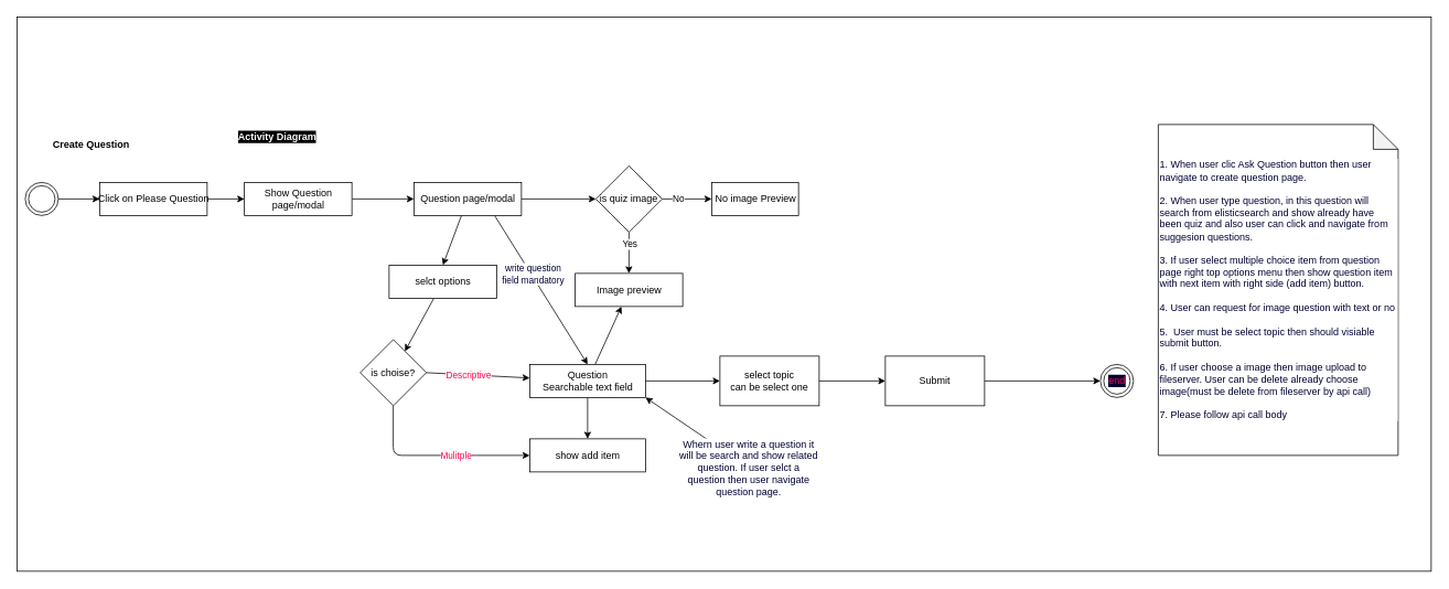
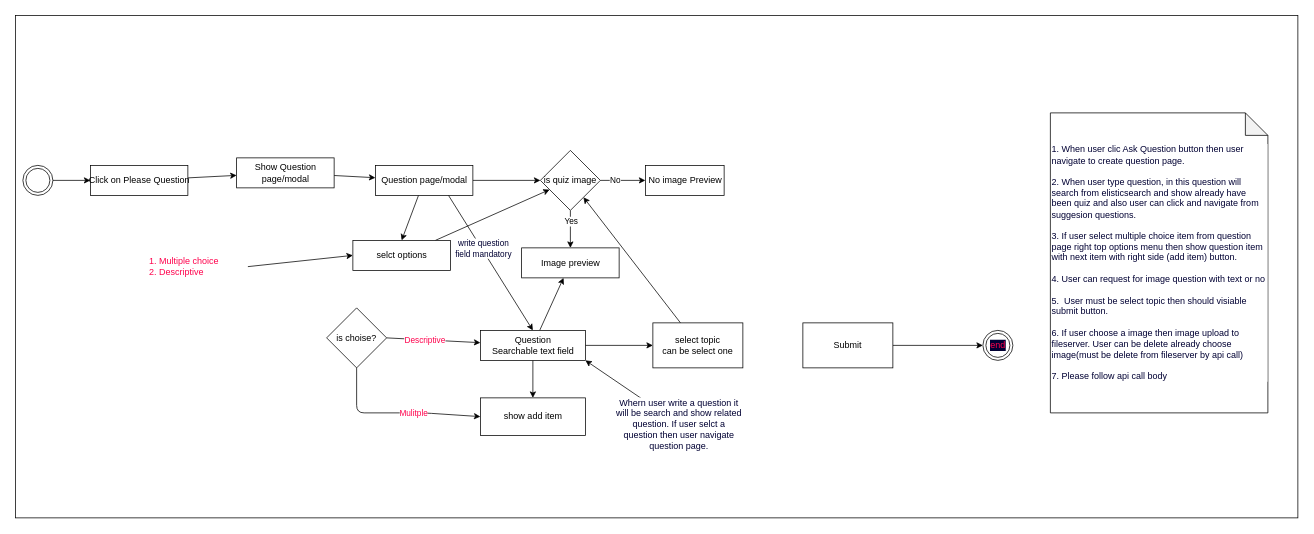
- <mxCell id="44" value="Activity Diagram" style="text;html=1;strokeColor=none;fillColor=none;align=center;verticalAlign=middle;whiteSpace=wrap;rounded=0;fontStyle=1;labelBackgroundColor=#000000;fontColor=#FFFFFF;" vertex="1" parent="1"><mxGeometry x="245" width="180" height="30" as="geometry" y="150" /></mxCell>
- <mxCell id="5" value="Create Question" style="text;html=1;strokeColor=none;fillColor=none;align=center;verticalAlign=middle;whiteSpace=wrap;rounded=0;fontStyle=1" vertex="1" parent="1"><mxGeometry x="20" y="160" width="180" height="30" as="geometry" /></mxCell>
- <mxCell id="9" value="Show Question &lt;br&gt;page/modal" style="html=1;dashed=0;whitespace=wrap;" vertex="1" parent="1"><mxGeometry x="295" y="220" width="130" height="40" as="geometry" /></mxCell>
+ <mxCell id="9" value="Show Question &lt;br&gt;page/modal" style="html=1;dashed=0;whitespace=wrap;" vertex="1" parent="1"><mxGeometry x="315" y="210" width="130" height="40" as="geometry" /></mxCell>
+ <mxCell id="39" style="edgeStyle=none;html=1;exitX=1;exitY=0.5;exitDx=0;exitDy=0;entryX=0;entryY=0.5;entryDx=0;entryDy=0;fontColor=#FF004C;" edge="1" parent="1" source="40" target="38"><mxGeometry relative="1" as="geometry" /></mxCell>
+ <mxCell id="40" value="1. Multiple choice&lt;br&gt;&lt;div style=&quot;text-align: left&quot;&gt;2. Descriptive&lt;/div&gt;" style="text;html=1;strokeColor=none;fillColor=none;align=center;verticalAlign=middle;whiteSpace=wrap;rounded=0;labelBackgroundColor=#FFFFFF;fontColor=#FF004C;" vertex="1" parent="1"><mxGeometry x="160" y="340" width="170" height="30" as="geometry" /></mxCell>
- <mxCell id="37" value="" style="edgeStyle=none;html=1;fontColor=#FF004C;" edge="1" parent="1" source="38" target="26"><mxGeometry relative="1" as="geometry" /></mxCell>
+ <mxCell id="37" value="" style="edgeStyle=none;html=1;fontColor=#FF004C;" edge="1" parent="1" source="38" target="20"><mxGeometry relative="1" as="geometry" /></mxCell>
- <mxCell id="32" value="" style="edgeStyle=none;html=1;" edge="1" parent="1" source="33" target="35"><mxGeometry relative="1" as="geometry" /></mxCell>
+ <mxCell id="32" value="" style="edgeStyle=none;html=1;" edge="1" parent="1" source="33" target="20"><mxGeometry relative="1" as="geometry" /></mxCell>
- <mxCell id="36" value="&lt;font color=&quot;#ff004c&quot;&gt;end&lt;/font&gt;" style="ellipse;html=1;shape=endState;fillColor=rgb(255, 255, 255);strokeColor=rgb(0, 0, 0);dashed=0;fontFamily=Helvetica;fontSize=12;fontColor=rgb(0, 0, 0);align=center;sketch=0;labelBackgroundColor=#000033;" vertex="1" parent="1"><mxGeometry x="1330" y="440" width="40" height="40" as="geometry" /></mxCell>
+ <mxCell id="36" value="&lt;font color=&quot;#ff004c&quot;&gt;end&lt;/font&gt;" style="ellipse;html=1;shape=endState;fillColor=rgb(255, 255, 255);strokeColor=rgb(0, 0, 0);dashed=0;fontFamily=Helvetica;fontSize=12;fontColor=rgb(0, 0, 0);align=center;sketch=0;labelBackgroundColor=#000033;" vertex="1" parent="1"><mxGeometry x="1310" y="440" width="40" height="40" as="geometry" /></mxCell>
- <mxCell id="27" value="show add item" style="html=1;dashed=0;whitespace=wrap;" vertex="1" parent="1"><mxGeometry x="640" y="530" width="140" height="40" as="geometry" /></mxCell>
+ <mxCell id="27" value="show add item" style="html=1;dashed=0;whitespace=wrap;" vertex="1" parent="1"><mxGeometry x="640" y="530" width="140" height="50" as="geometry" /></mxCell>
